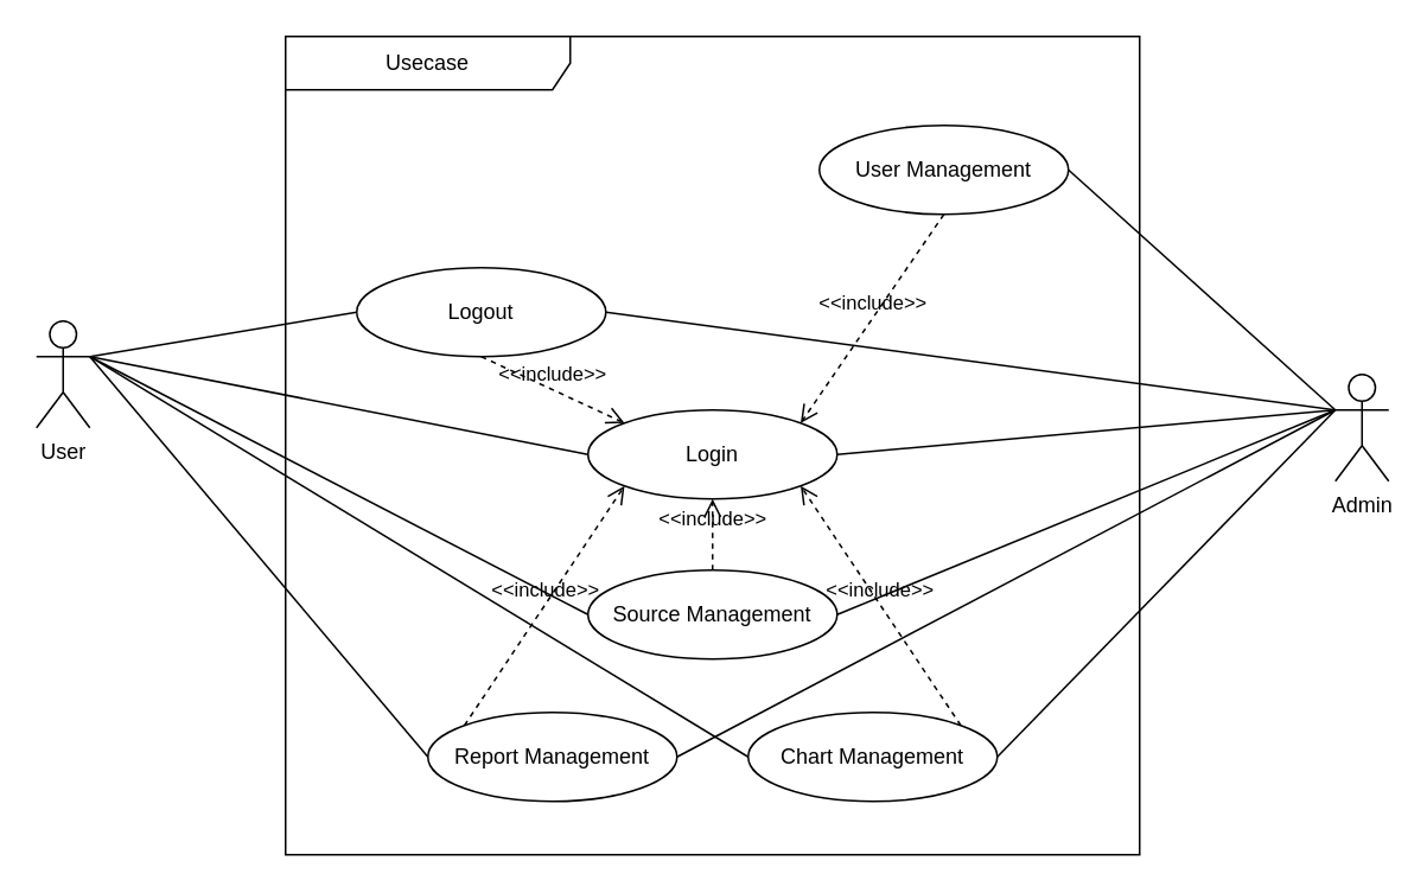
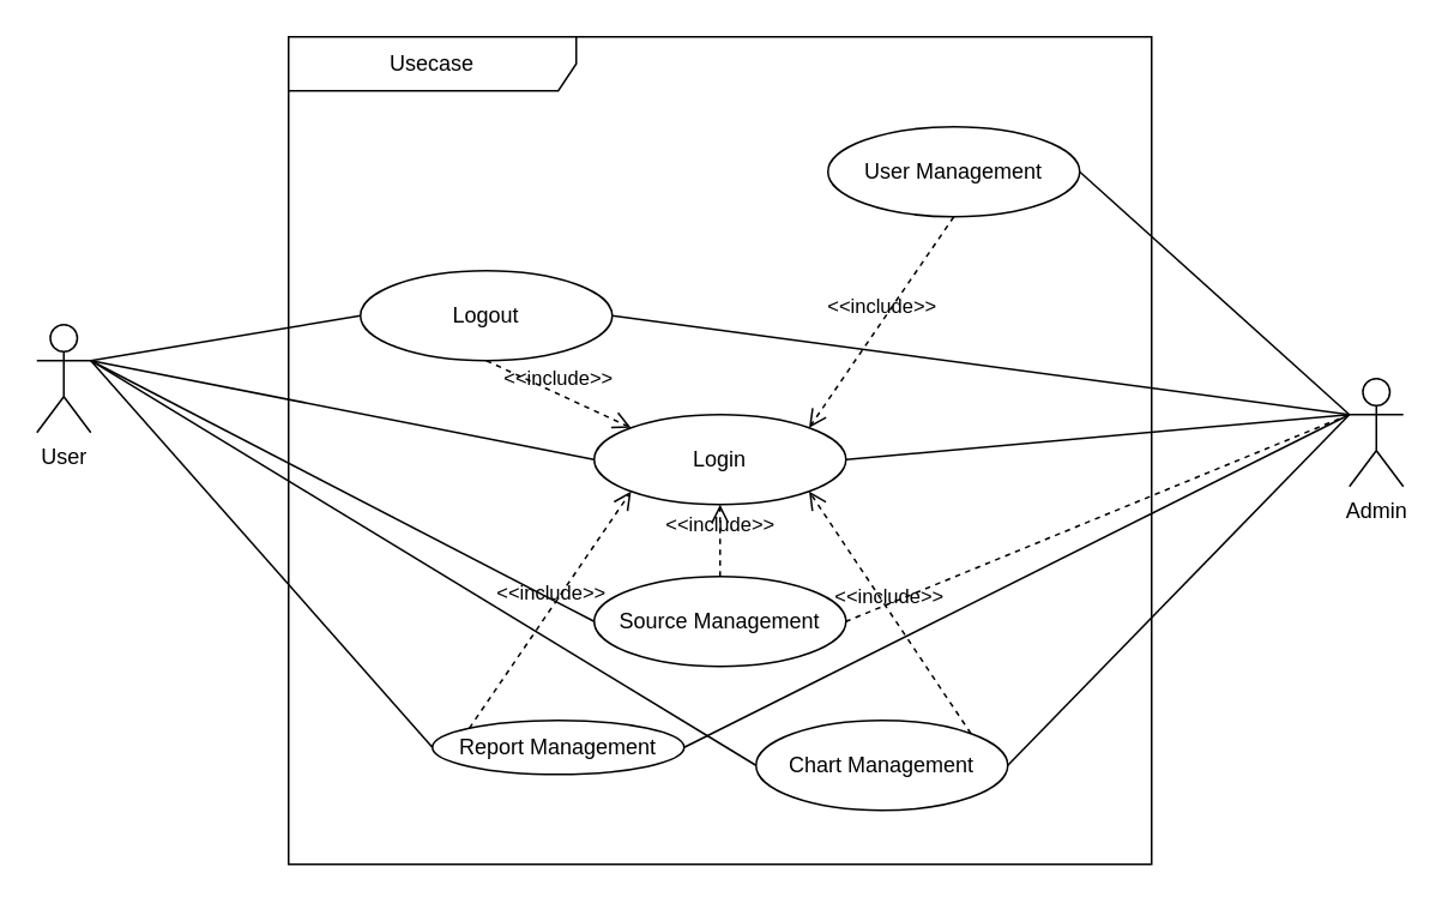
- <mxCell id="23" value="" style="endArrow=none;html=1;exitX=0;exitY=0.333;exitDx=0;exitDy=0;exitPerimeter=0;entryX=1;entryY=0.5;entryDx=0;entryDy=0;" edge="1" parent="1" source="15" target="5"><mxGeometry width="50" height="50" relative="1" as="geometry"><mxPoint x="610" y="210" as="sourcePoint" /><mxPoint x="400" y="315" as="targetPoint" /></mxGeometry></mxCell>
+ <mxCell id="23" value="" style="endArrow=none;html=1;exitX=0;exitY=0.333;exitDx=0;exitDy=0;exitPerimeter=0;entryX=1;entryY=0.5;entryDx=0;entryDy=0;dashed=1;" edge="1" parent="1" source="15" target="5"><mxGeometry width="50" height="50" relative="1" as="geometry"><mxPoint x="610" y="210" as="sourcePoint" /><mxPoint x="400" y="315" as="targetPoint" /></mxGeometry></mxCell>
- <mxCell id="12" value="Report Management" style="ellipse;whiteSpace=wrap;html=1;" vertex="1" parent="2"><mxGeometry x="80" y="380" width="140" height="50" as="geometry" /></mxCell>
+ <mxCell id="12" value="Report Management" style="ellipse;whiteSpace=wrap;html=1;" vertex="1" parent="2"><mxGeometry x="80" y="380" width="140" height="30" as="geometry" /></mxCell>
